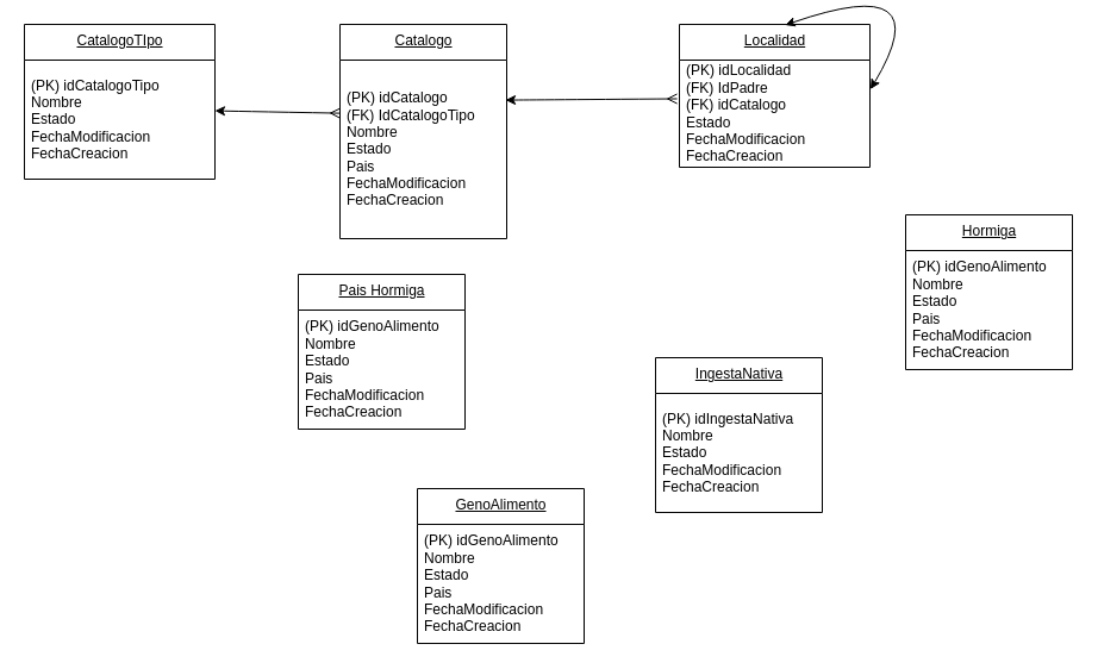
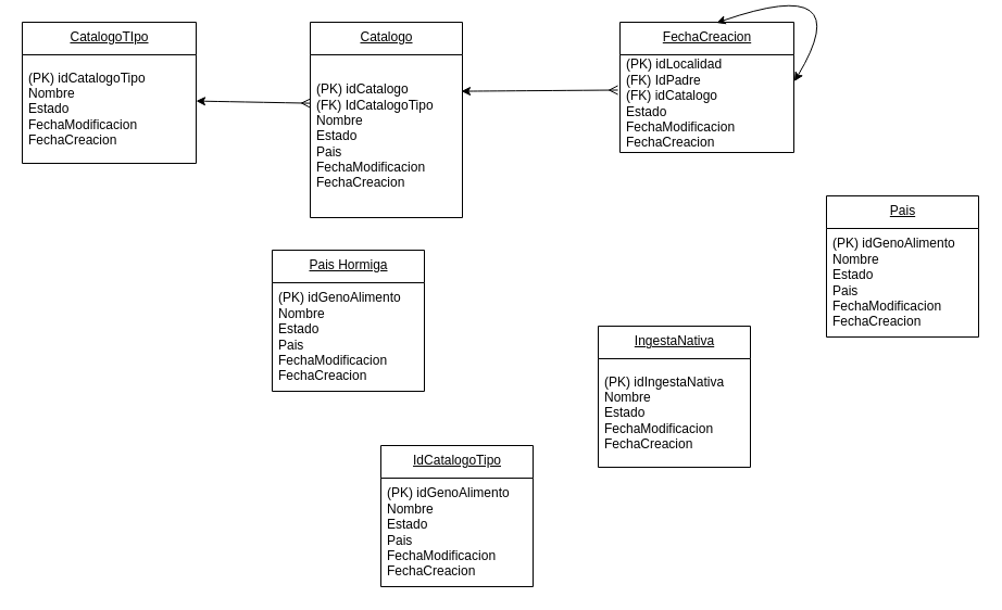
- <mxCell id="8" value="Localidad" style="swimlane;fontStyle=4;align=center;verticalAlign=top;childLayout=stackLayout;horizontal=1;startSize=30;horizontalStack=0;resizeParent=1;resizeParentMax=0;resizeLast=0;collapsible=0;marginBottom=0;html=1;" parent="1" vertex="1"><mxGeometry x="570" y="20" width="160" height="120" as="geometry" /></mxCell>
+ <mxCell id="8" value="FechaCreacion" style="swimlane;fontStyle=4;align=center;verticalAlign=top;childLayout=stackLayout;horizontal=1;startSize=30;horizontalStack=0;resizeParent=1;resizeParentMax=0;resizeLast=0;collapsible=0;marginBottom=0;html=1;" parent="1" vertex="1"><mxGeometry x="570" y="20" width="160" height="120" as="geometry" /></mxCell>
- <mxCell id="18" value="Hormiga" style="swimlane;fontStyle=4;align=center;verticalAlign=top;childLayout=stackLayout;horizontal=1;startSize=30;horizontalStack=0;resizeParent=1;resizeParentMax=0;resizeLast=0;collapsible=0;marginBottom=0;html=1;" parent="1" vertex="1"><mxGeometry x="760" y="180" width="140" height="130" as="geometry" /></mxCell>
+ <mxCell id="18" value="Pais" style="swimlane;fontStyle=4;align=center;verticalAlign=top;childLayout=stackLayout;horizontal=1;startSize=30;horizontalStack=0;resizeParent=1;resizeParentMax=0;resizeLast=0;collapsible=0;marginBottom=0;html=1;" parent="1" vertex="1"><mxGeometry x="760" y="180" width="140" height="130" as="geometry" /></mxCell>
- <mxCell id="12" value="GenoAlimento" style="swimlane;fontStyle=4;align=center;verticalAlign=top;childLayout=stackLayout;horizontal=1;startSize=30;horizontalStack=0;resizeParent=1;resizeParentMax=0;resizeLast=0;collapsible=0;marginBottom=0;html=1;" parent="1" vertex="1"><mxGeometry x="350" y="410" width="140" height="130" as="geometry" /></mxCell>
+ <mxCell id="12" value="IdCatalogoTipo" style="swimlane;fontStyle=4;align=center;verticalAlign=top;childLayout=stackLayout;horizontal=1;startSize=30;horizontalStack=0;resizeParent=1;resizeParentMax=0;resizeLast=0;collapsible=0;marginBottom=0;html=1;" parent="1" vertex="1"><mxGeometry x="350" y="410" width="140" height="130" as="geometry" /></mxCell>
